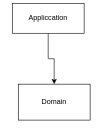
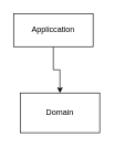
- <mxCell id="4" value="Appliccation" style="rounded=0;whiteSpace=wrap;html=1;" vertex="1" parent="1"><mxGeometry x="20" y="5" width="120" height="50" as="geometry" /></mxCell>
+ <mxCell id="4" value="Appliccation" style="rounded=0;whiteSpace=wrap;html=1;" vertex="1" parent="1"><mxGeometry x="20" y="20" width="120" height="50" as="geometry" /></mxCell>
